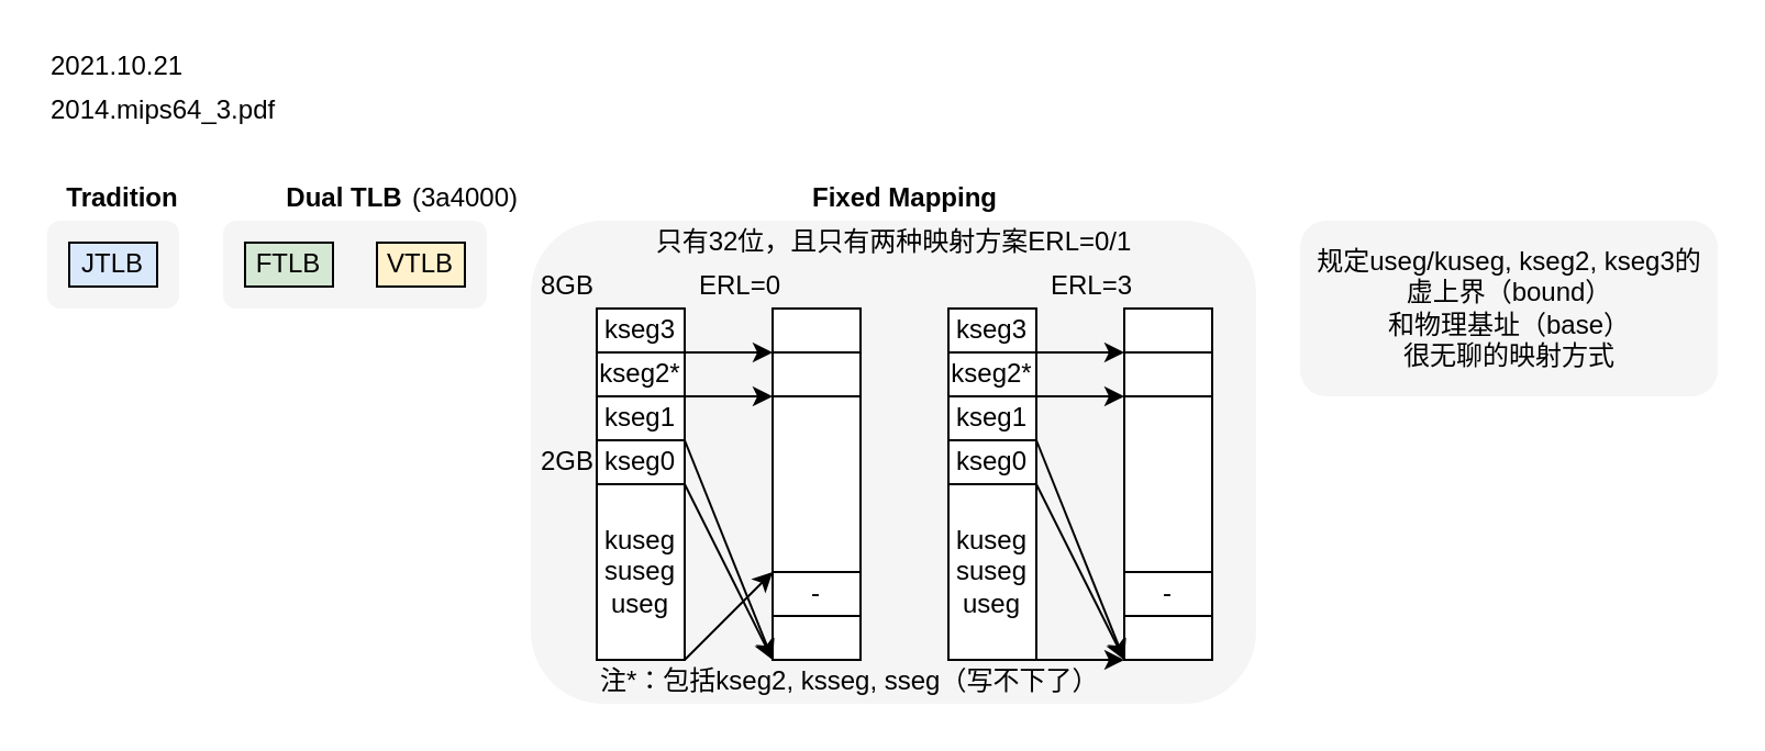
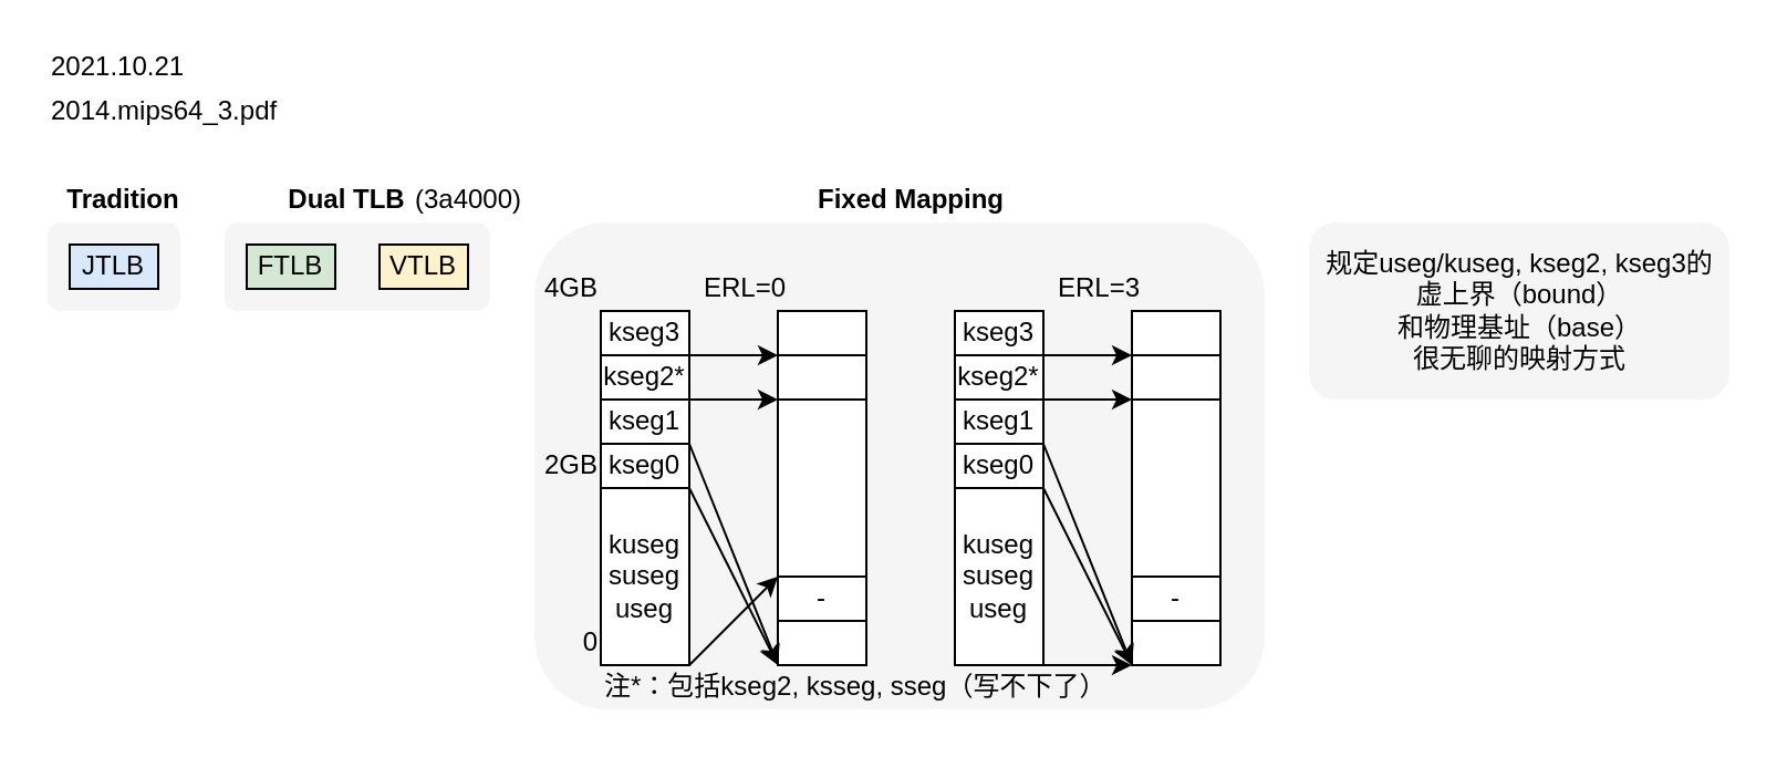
- <mxCell id="11" value="只有32位，且只有两种映射方案ERL=0/1" style="text;html=1;align=center;verticalAlign=middle;resizable=0;points=[];autosize=1;" parent="1" vertex="1"><mxGeometry x="291" y="100" width="230" height="20" as="geometry" /></mxCell>
- <mxCell id="47" value="8GB" style="text;html=1;align=right;verticalAlign=middle;resizable=0;points=[];autosize=1;" parent="1" vertex="1"><mxGeometry x="231" y="120" width="40" height="20" as="geometry" /></mxCell>
+ <mxCell id="47" value="4GB" style="text;html=1;align=right;verticalAlign=middle;resizable=0;points=[];autosize=1;" parent="1" vertex="1"><mxGeometry x="231" y="120" width="40" height="20" as="geometry" /></mxCell>
+ <mxCell id="45" value="0" style="text;html=1;align=right;verticalAlign=middle;resizable=0;points=[];autosize=1;" parent="1" vertex="1"><mxGeometry x="251" y="280" width="20" height="20" as="geometry" /></mxCell>
